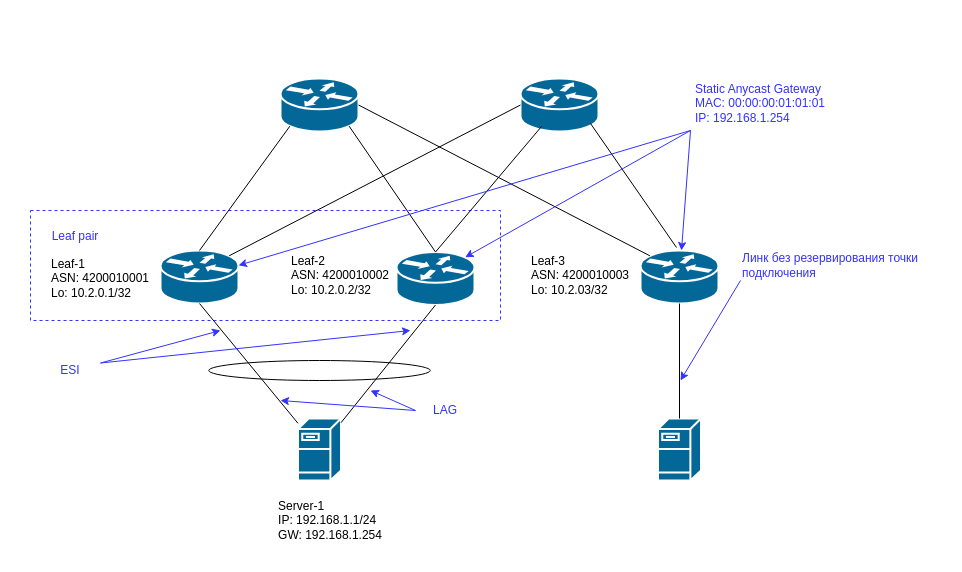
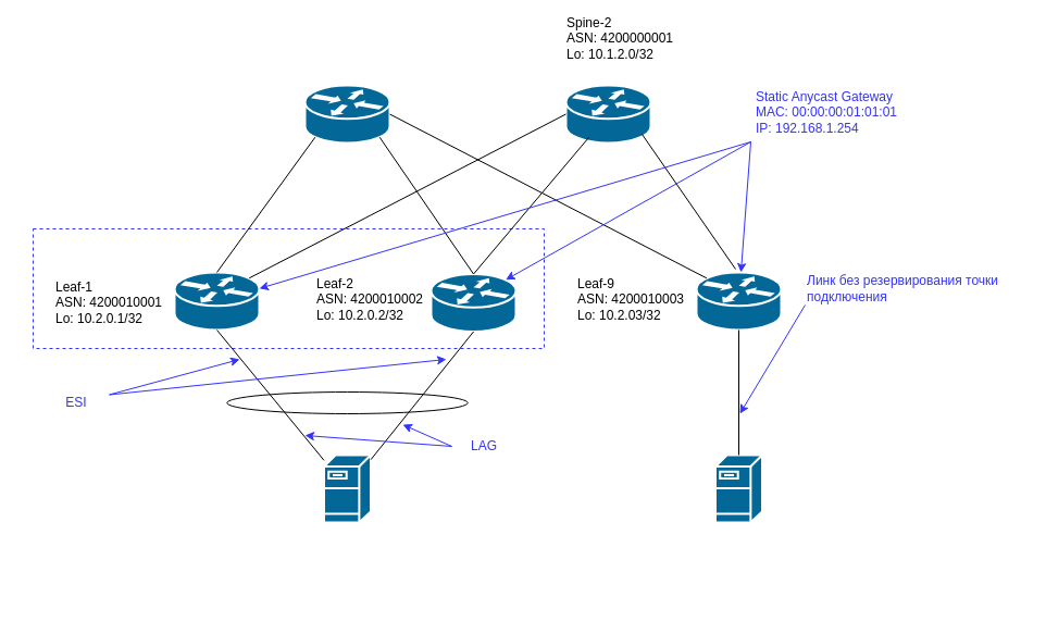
+ <mxCell id="14" value="&lt;div align=&quot;left&quot;&gt;Spine-2&lt;/div&gt;&lt;div&gt;ASN: 4200000001&lt;/div&gt;&lt;div align=&quot;left&quot;&gt;Lo: 10.1.2.0/32&lt;br&gt;&lt;/div&gt;" style="text;html=1;align=center;verticalAlign=middle;whiteSpace=wrap;rounded=0;" vertex="1" parent="1"><mxGeometry x="490" y="20" width="160" height="30" as="geometry" /></mxCell>
- <mxCell id="25" value="&lt;font color=&quot;#3333ff&quot;&gt;Leaf pair&lt;/font&gt;" style="text;html=1;align=center;verticalAlign=middle;whiteSpace=wrap;rounded=0;" vertex="1" parent="1"><mxGeometry x="45" y="220" width="60" height="31.5" as="geometry" /></mxCell>
- <mxCell id="17" value="&lt;div align=&quot;left&quot;&gt;Leaf-3&lt;br&gt;&lt;/div&gt;&lt;div&gt;ASN: 4200010003&lt;/div&gt;&lt;div align=&quot;left&quot;&gt;Lo: 10.2.03/32&lt;br&gt;&lt;/div&gt;" style="text;html=1;align=center;verticalAlign=middle;whiteSpace=wrap;rounded=0;" vertex="1" parent="1"><mxGeometry x="500" y="250" width="160" height="50" as="geometry" /></mxCell>
+ <mxCell id="17" value="&lt;div align=&quot;left&quot;&gt;Leaf-9&lt;br&gt;&lt;/div&gt;&lt;div&gt;ASN: 4200010003&lt;/div&gt;&lt;div align=&quot;left&quot;&gt;Lo: 10.2.03/32&lt;br&gt;&lt;/div&gt;" style="text;html=1;align=center;verticalAlign=middle;whiteSpace=wrap;rounded=0;" vertex="1" parent="1"><mxGeometry x="500" y="250" width="160" height="50" as="geometry" /></mxCell>
- <mxCell id="24" value="&lt;div align=&quot;left&quot;&gt;Server-1&lt;/div&gt;&lt;div align=&quot;left&quot;&gt;IP: 192.168.1.1/24&lt;/div&gt;&lt;div align=&quot;left&quot;&gt;GW: 192.168.1.254&lt;br&gt;&lt;/div&gt;" style="text;html=1;align=center;verticalAlign=middle;whiteSpace=wrap;rounded=0;" vertex="1" parent="1"><mxGeometry x="250" y="490" width="160" height="60" as="geometry" /></mxCell>
